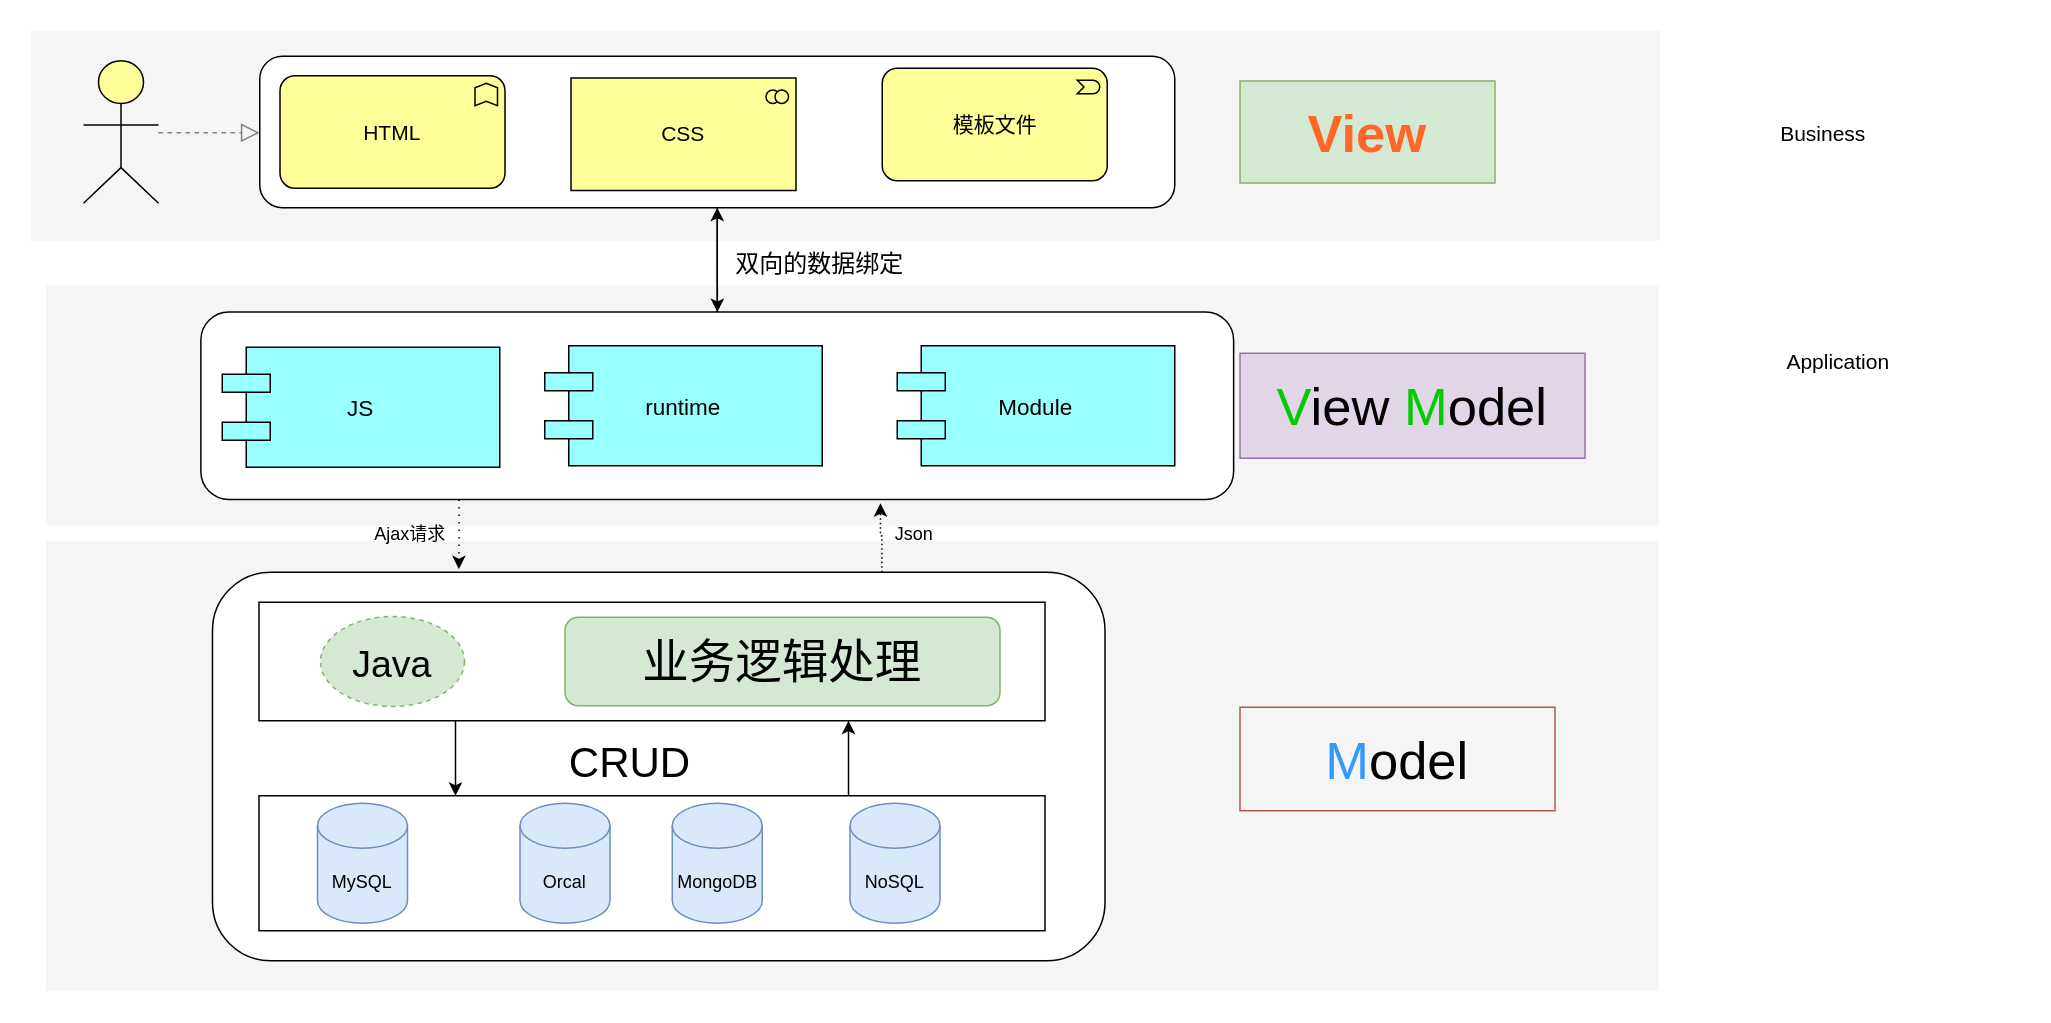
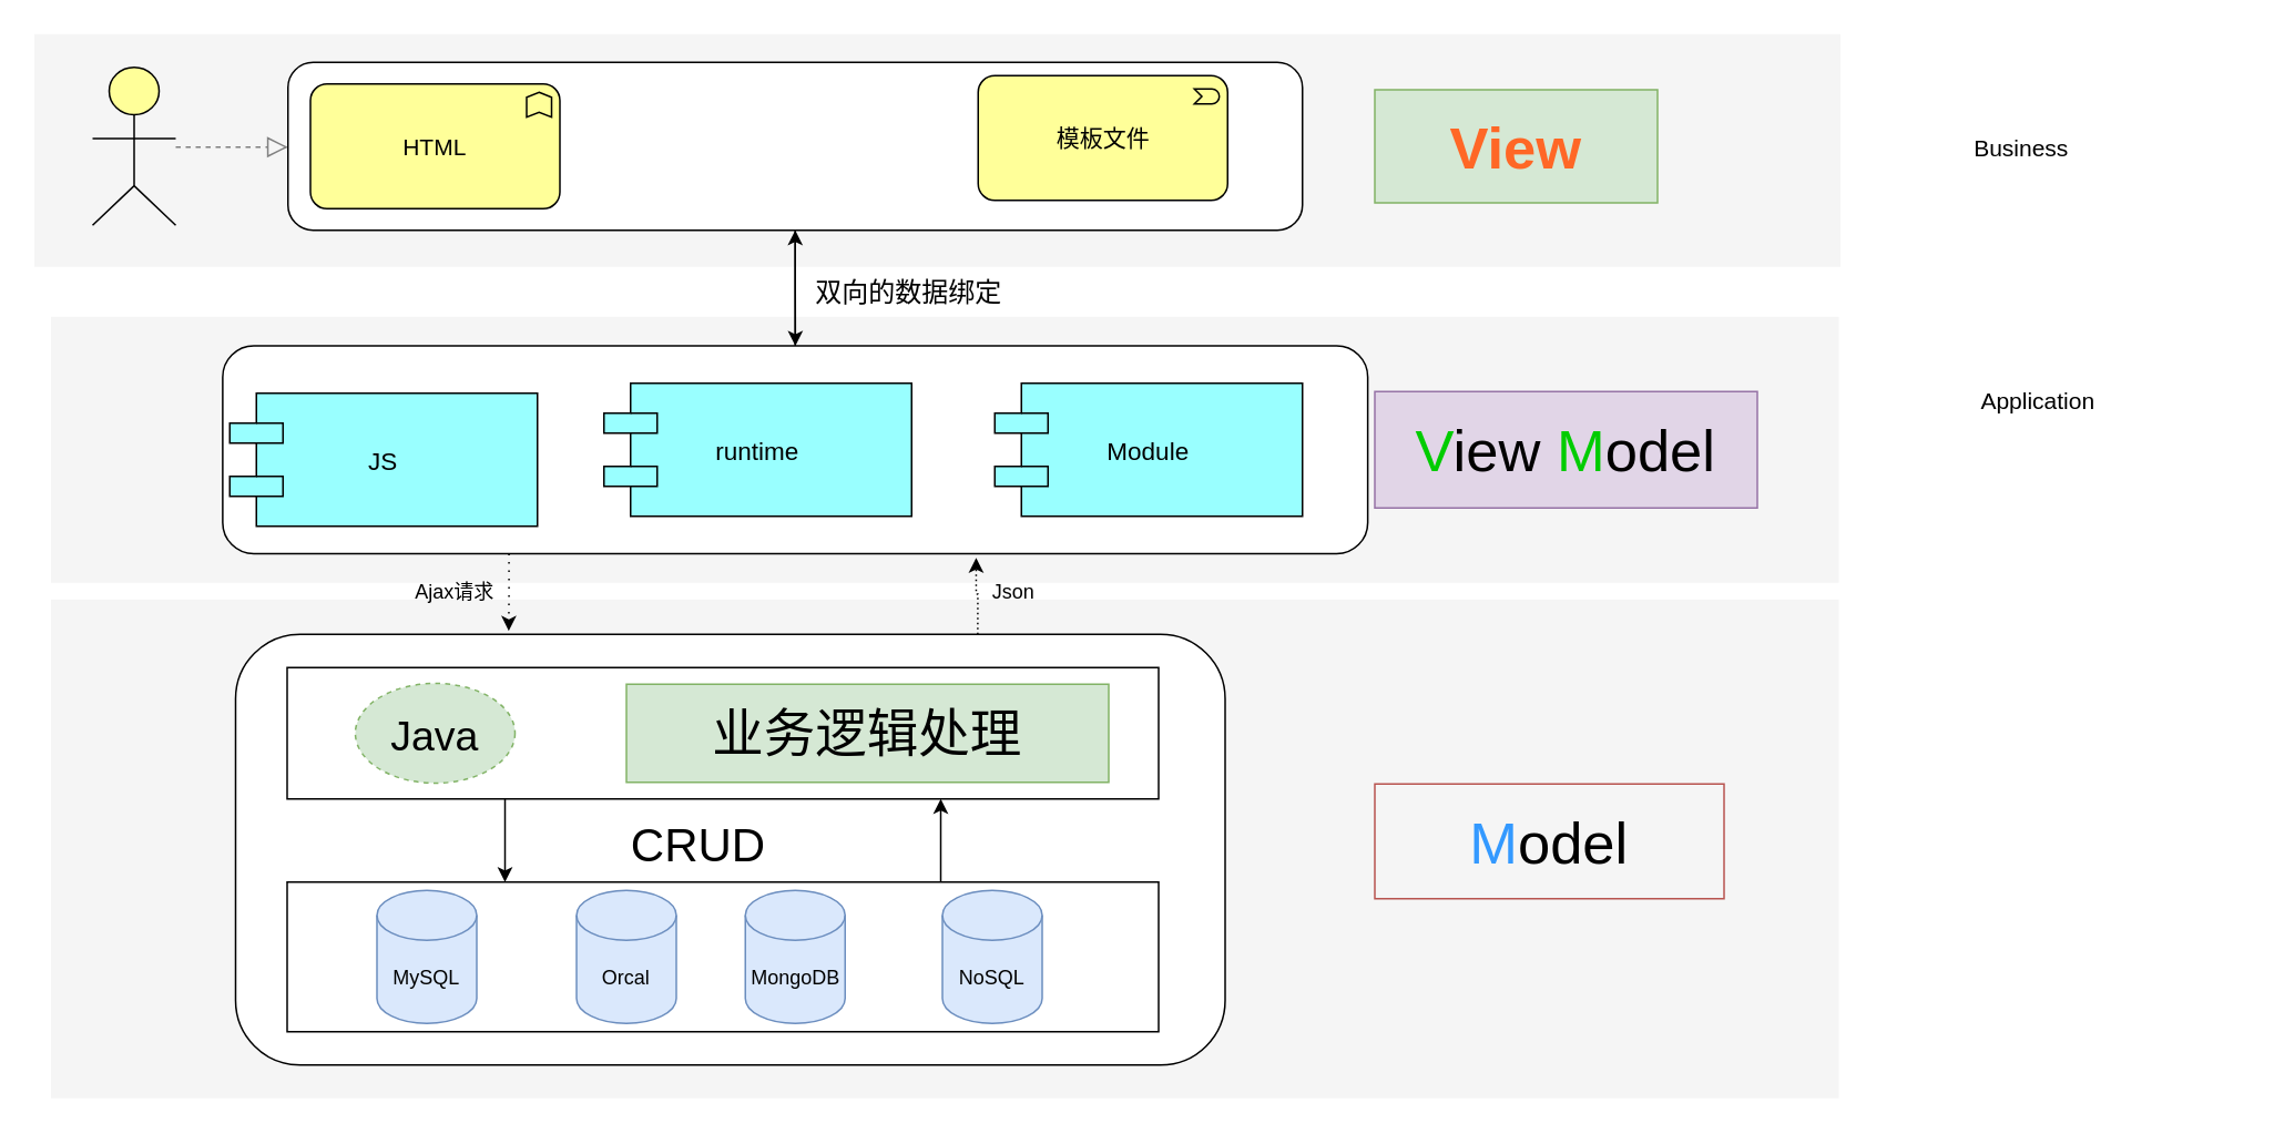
- <mxCell id="20" value="CSS" style="html=1;whiteSpace=wrap;fillColor=#ffff99;shape=mxgraph.archimate3.application;appType=collab;archiType=square;fontSize=14;" parent="1" vertex="1"><mxGeometry x="380" y="51.5" width="150" height="75" as="geometry" /></mxCell>
- <mxCell id="10" value="JS" style="shape=component;align=center;fillColor=#99ffff;gradientColor=none;fontSize=15;" parent="1" vertex="1"><mxGeometry x="147.5" y="231" width="185" height="80" as="geometry" /></mxCell>
+ <mxCell id="10" value="JS" style="shape=component;align=center;fillColor=#99ffff;gradientColor=none;fontSize=15;" parent="1" vertex="1"><mxGeometry x="137.5" y="236" width="185" height="80" as="geometry" /></mxCell>
- <mxCell id="28" value="&lt;font style=&quot;font-size: 31px;&quot;&gt;业务逻辑处理&lt;/font&gt;" style="whiteSpace=wrap;html=1;fillColor=#d5e8d4;strokeColor=#82b366;rounded=1;" vertex="1" parent="1"><mxGeometry x="376" y="411" width="290" height="59" as="geometry" /></mxCell>
+ <mxCell id="28" value="&lt;font style=&quot;font-size: 31px;&quot;&gt;业务逻辑处理&lt;/font&gt;" style="rounded=0;whiteSpace=wrap;html=1;fillColor=#d5e8d4;strokeColor=#82b366;" vertex="1" parent="1"><mxGeometry x="376" y="411" width="290" height="59" as="geometry" /></mxCell>
- <mxCell id="31" value="MySQL" style="shape=cylinder3;whiteSpace=wrap;html=1;boundedLbl=1;backgroundOutline=1;size=15;fillColor=#dae8fc;strokeColor=#6c8ebf;" vertex="1" parent="1"><mxGeometry x="211" y="535" width="60" height="80" as="geometry" /></mxCell>
+ <mxCell id="31" value="MySQL" style="shape=cylinder3;whiteSpace=wrap;html=1;boundedLbl=1;backgroundOutline=1;size=15;fillColor=#dae8fc;strokeColor=#6c8ebf;" vertex="1" parent="1"><mxGeometry x="226" y="535" width="60" height="80" as="geometry" /></mxCell>
